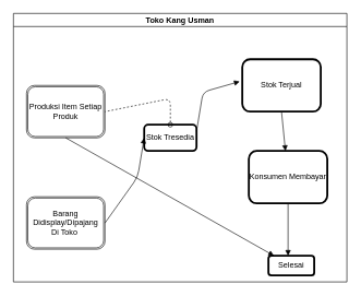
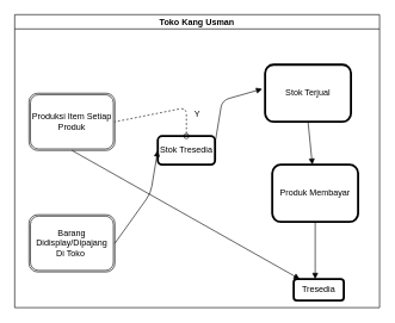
+ <mxCell id="12" value="Y" style="text;html=1;align=center;verticalAlign=middle;resizable=0;points=[];autosize=1;" vertex="1" parent="2"><mxGeometry x="245" y="130" width="20" height="20" as="geometry" /></mxCell>
- <mxCell id="7" value="Konsumen Membayar" style="shape=ext;rounded=1;html=1;whiteSpace=wrap;strokeWidth=3;" vertex="1" parent="2"><mxGeometry x="360" y="210" width="120" height="80" as="geometry" /></mxCell>
+ <mxCell id="7" value="Produk Membayar" style="shape=ext;rounded=1;html=1;whiteSpace=wrap;strokeWidth=3;" vertex="1" parent="2"><mxGeometry x="360" y="210" width="120" height="80" as="geometry" /></mxCell>
- <mxCell id="8" value="Selesai" style="shape=ext;rounded=1;html=1;whiteSpace=wrap;strokeWidth=3;" vertex="1" parent="2"><mxGeometry x="390" y="370" width="70" height="30" as="geometry" /></mxCell>
+ <mxCell id="8" value="Tresedia" style="shape=ext;rounded=1;html=1;whiteSpace=wrap;strokeWidth=3;" vertex="1" parent="2"><mxGeometry x="390" y="370" width="70" height="30" as="geometry" /></mxCell>
